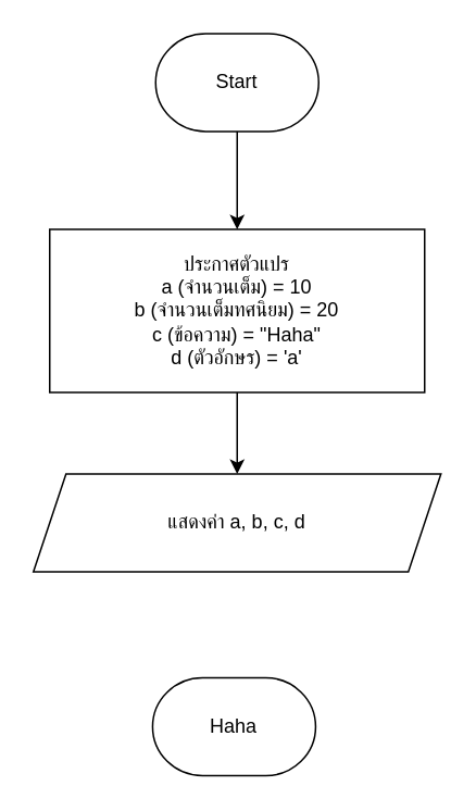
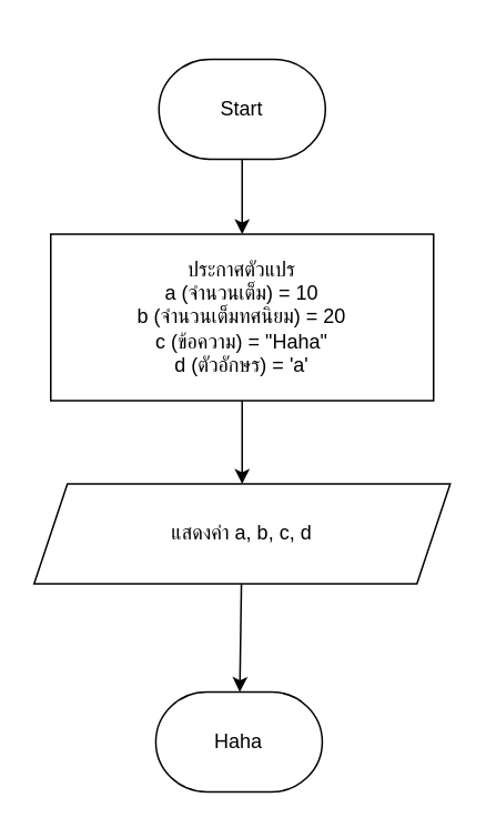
- <mxCell id="8" value="Start" style="strokeWidth=1;html=1;shape=mxgraph.flowchart.terminator;whiteSpace=wrap;" vertex="1" parent="1"><mxGeometry x="95" y="20" width="100" height="60" as="geometry" /></mxCell>
+ <mxCell id="8" value="Start" style="strokeWidth=1;html=1;shape=mxgraph.flowchart.terminator;whiteSpace=wrap;" vertex="1" parent="1"><mxGeometry x="95" y="35" width="100" height="60" as="geometry" /></mxCell>
+ <mxCell id="4" value="" style="edgeStyle=none;html=1;" edge="1" parent="1" source="5" target="6"><mxGeometry relative="1" as="geometry" /></mxCell>
